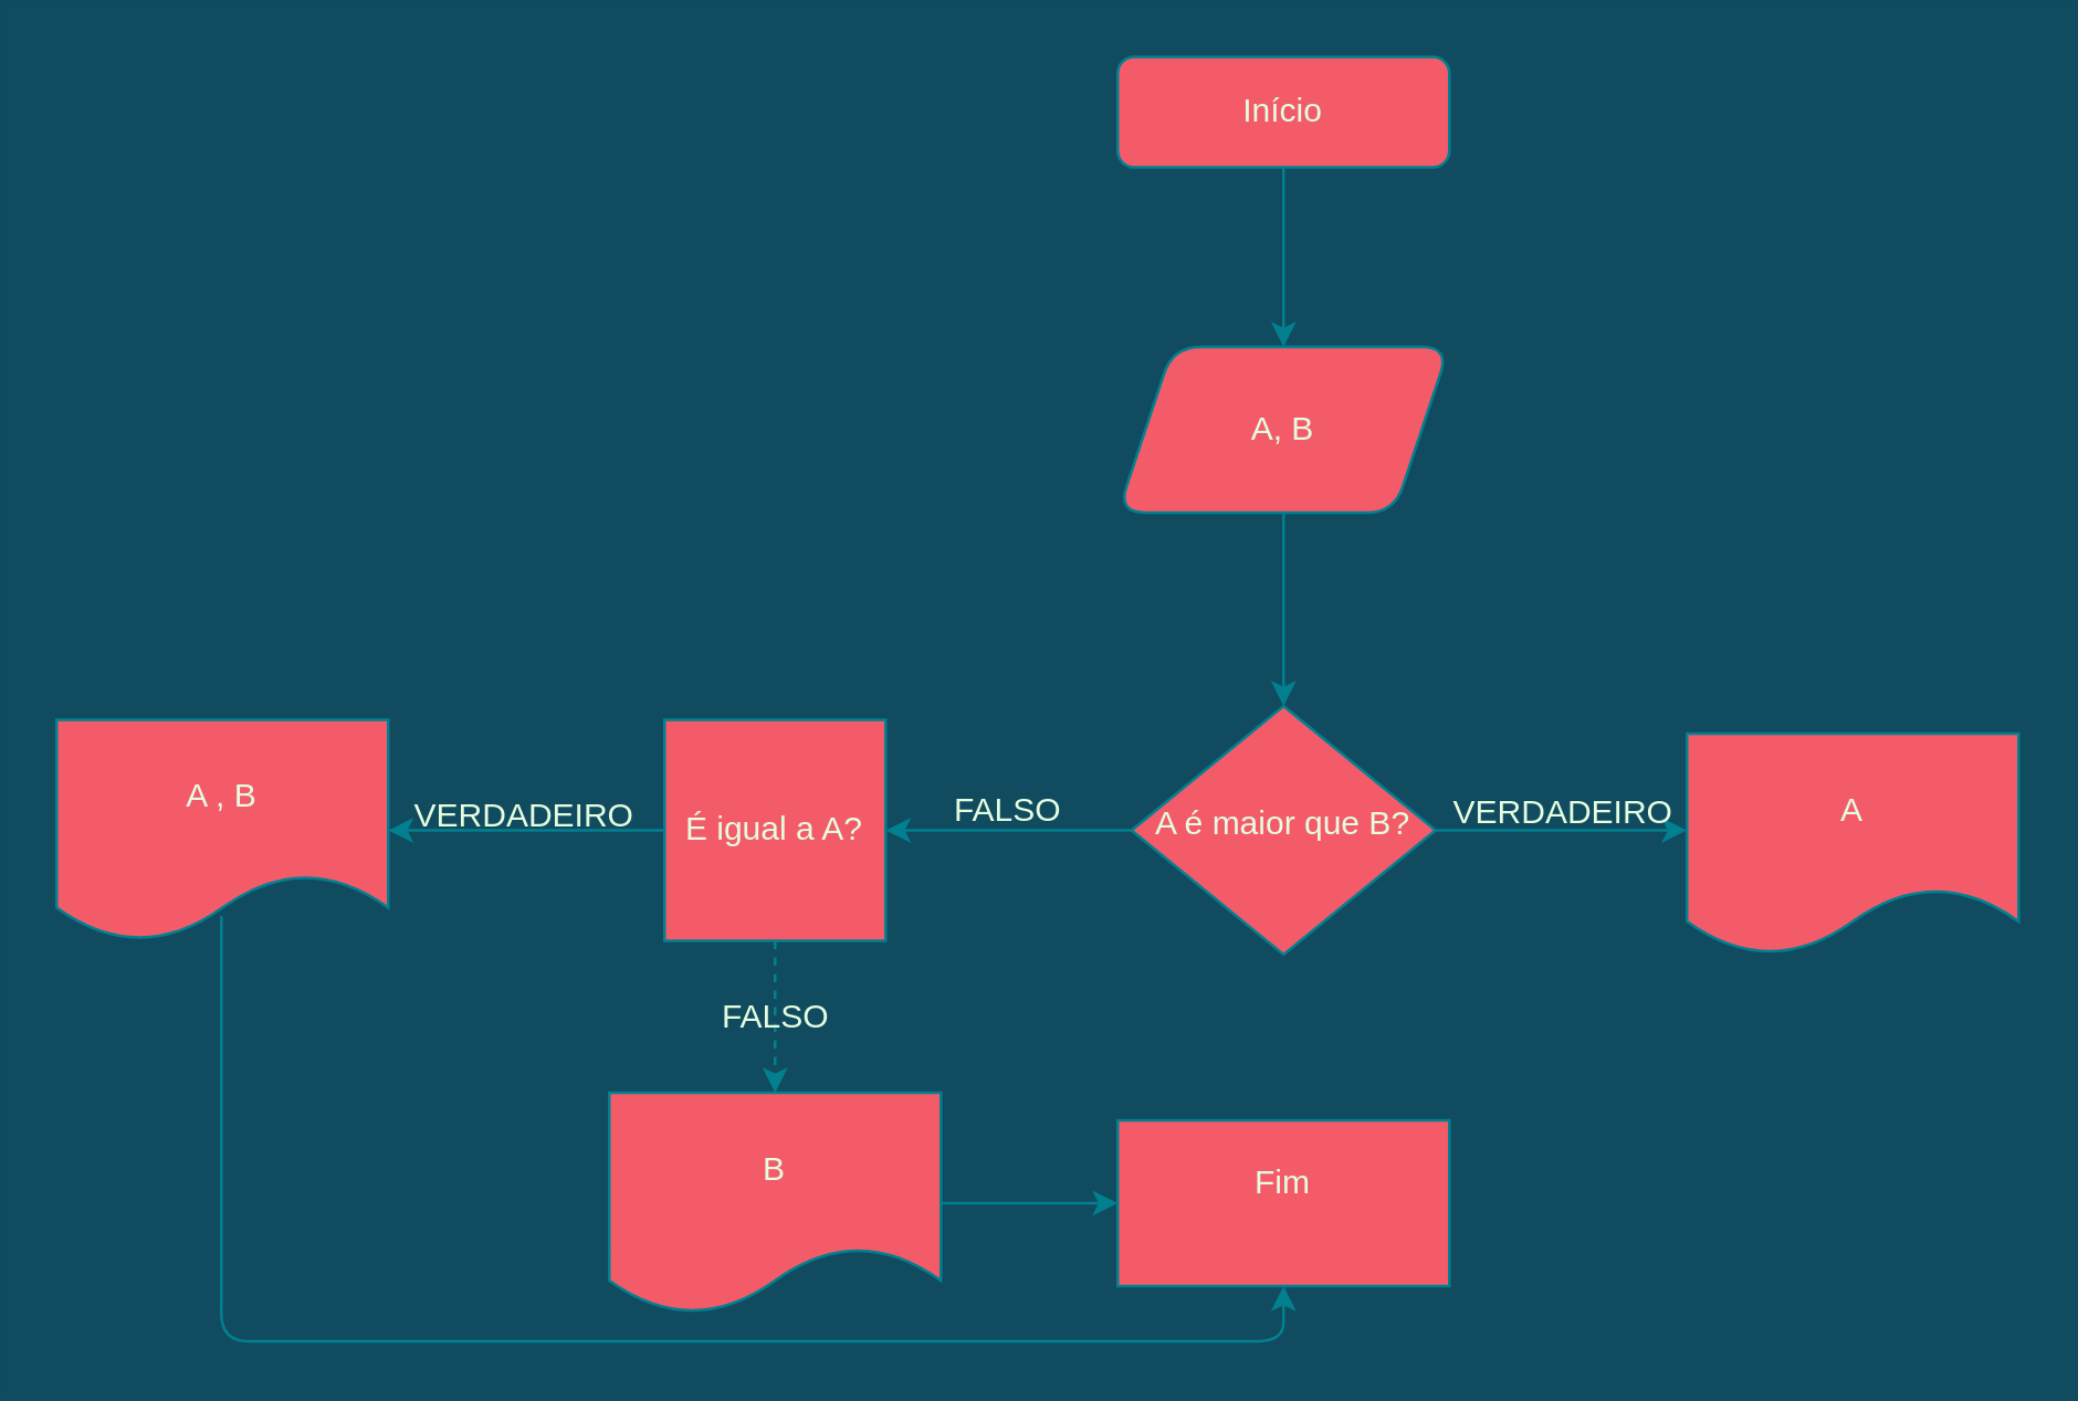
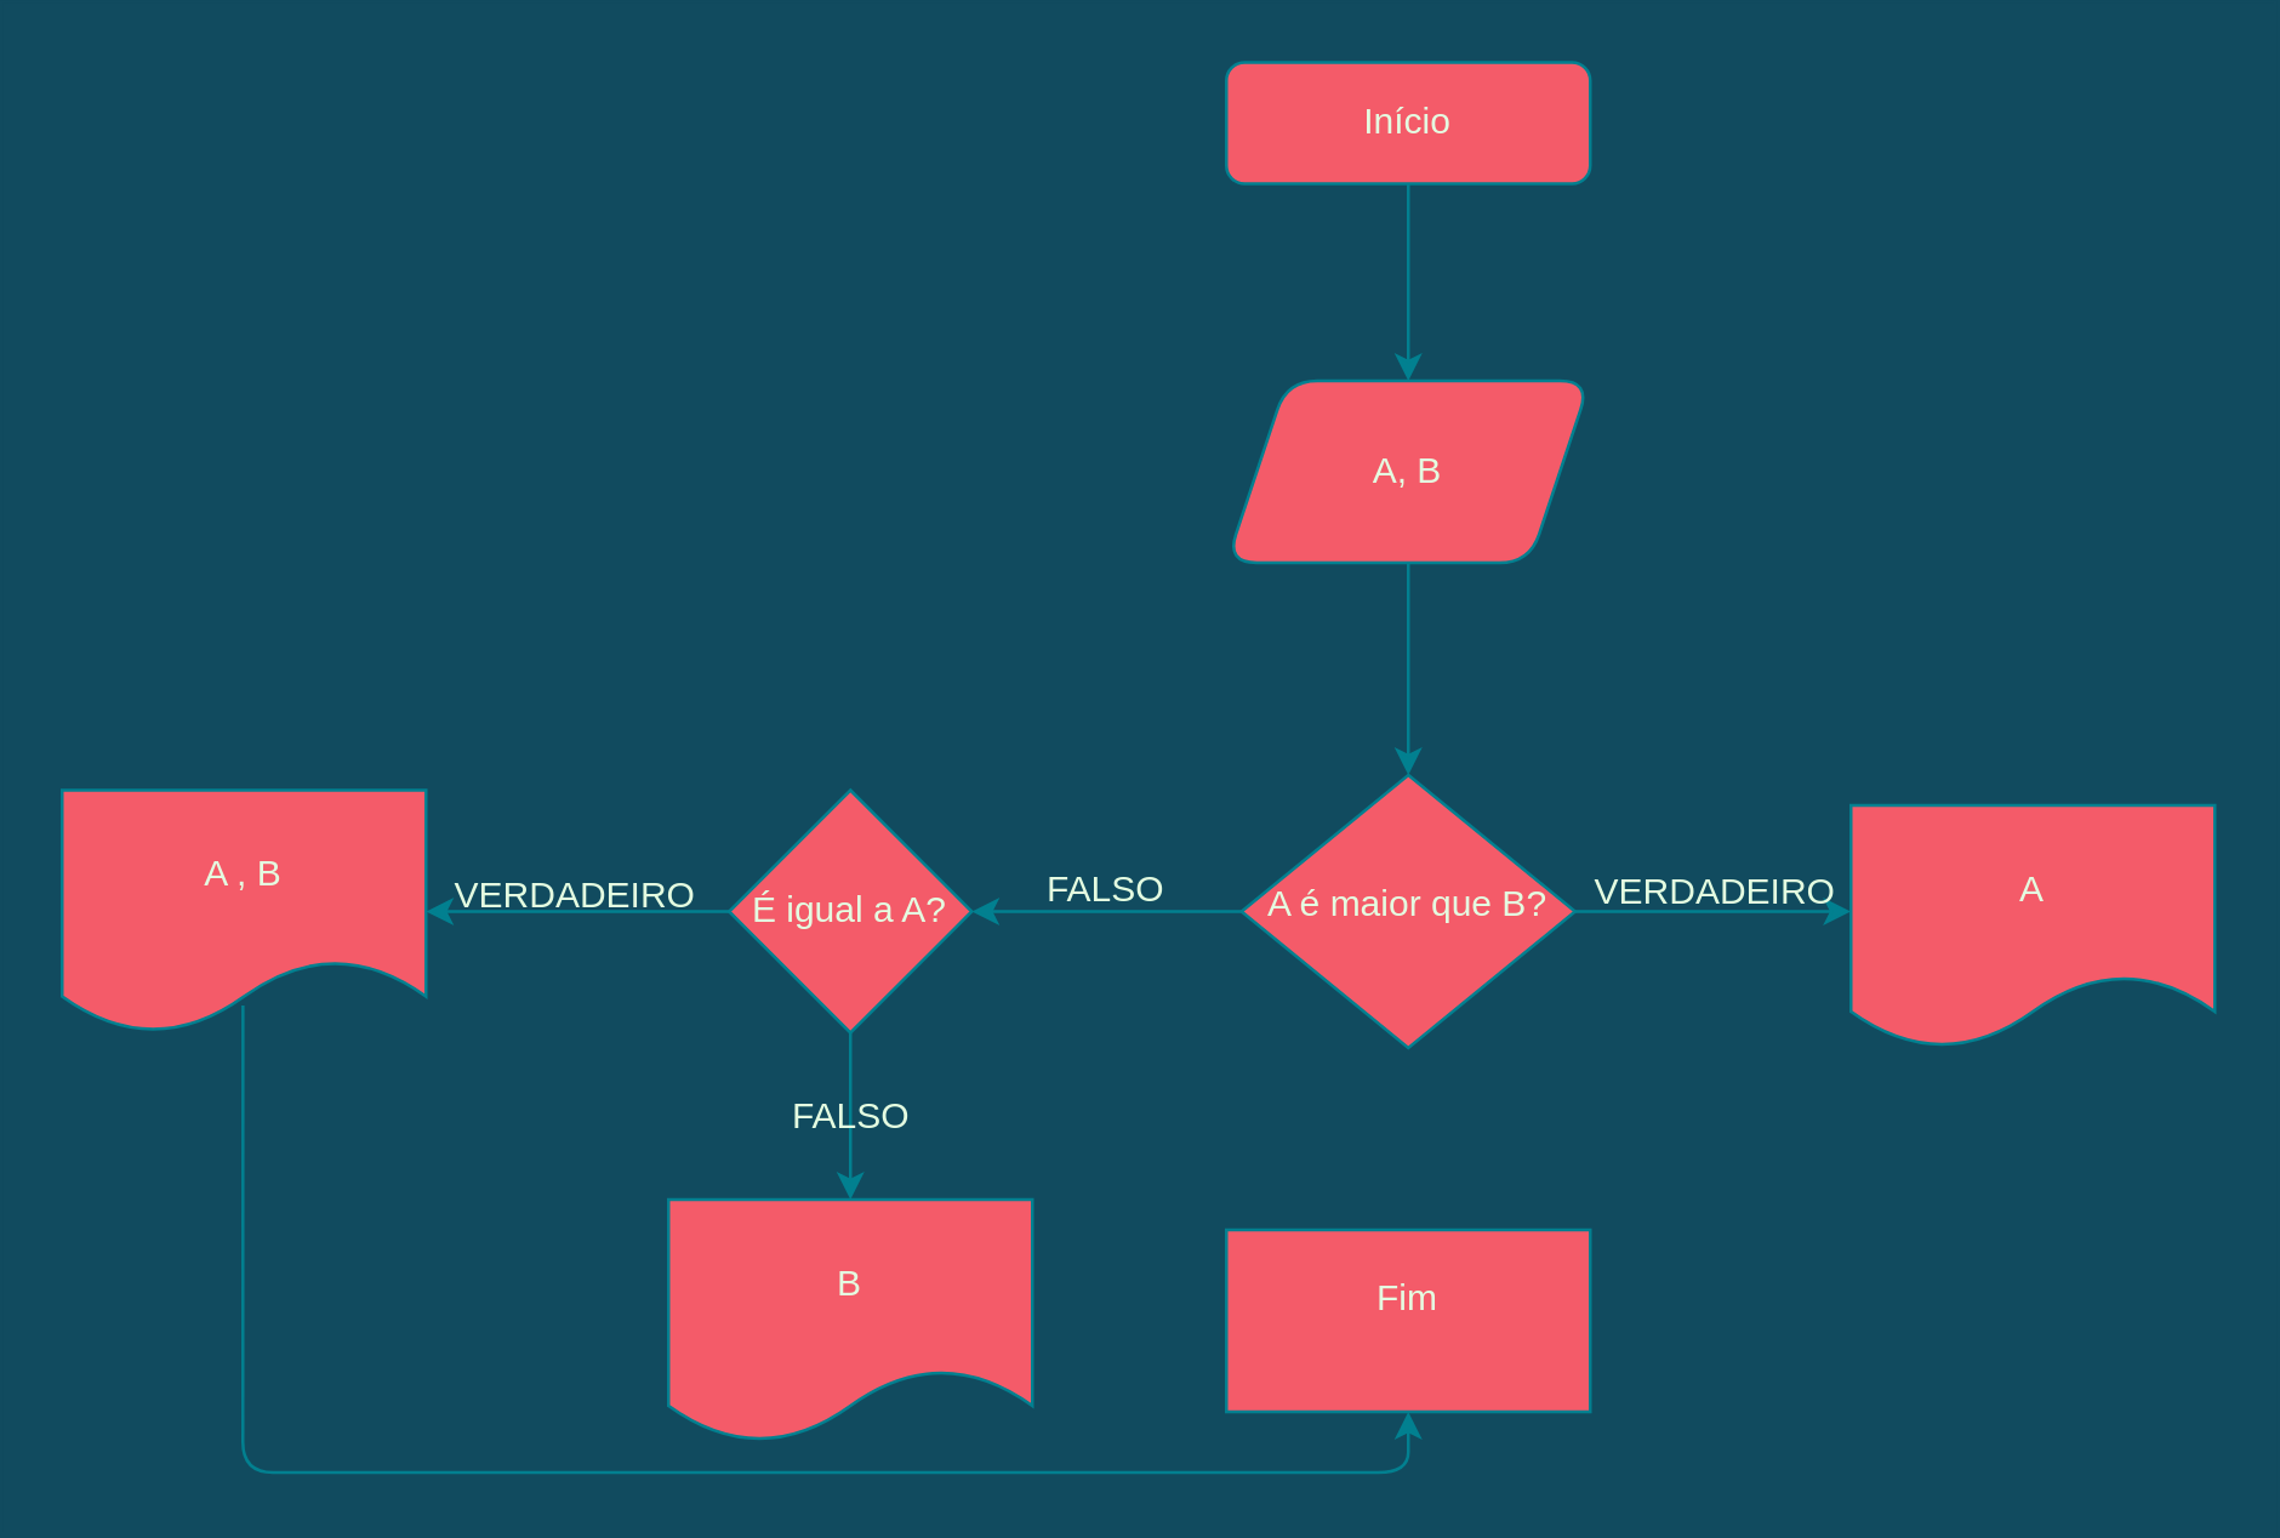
- <mxCell id="13" value="É igual a A?" style="whiteSpace=wrap;html=1;fillColor=#F45B69;strokeColor=#028090;fontColor=#E4FDE1;shadow=0;strokeWidth=1;rounded=0;" vertex="1" parent="1"><mxGeometry x="240" y="260" width="80" height="80" as="geometry" /></mxCell>
+ <mxCell id="13" value="É igual a A?" style="rhombus;whiteSpace=wrap;html=1;fillColor=#F45B69;strokeColor=#028090;fontColor=#E4FDE1;shadow=0;strokeWidth=1;" vertex="1" parent="1"><mxGeometry x="240" y="260" width="80" height="80" as="geometry" /></mxCell>
- <mxCell id="11" value="&lt;div&gt;FALSO&lt;/div&gt;" style="edgeStyle=orthogonalEdgeStyle;curved=0;rounded=1;sketch=0;orthogonalLoop=1;jettySize=auto;html=1;labelBackgroundColor=none;fontFamily=Helvetica;fontSize=12;fontColor=#E4FDE1;strokeColor=#028090;fillColor=#F45B69;dashed=1;" edge="1" parent="1" source="13" target="15"><mxGeometry relative="1" as="geometry" /></mxCell>
+ <mxCell id="11" value="&lt;div&gt;FALSO&lt;/div&gt;" style="edgeStyle=orthogonalEdgeStyle;curved=0;rounded=1;sketch=0;orthogonalLoop=1;jettySize=auto;html=1;labelBackgroundColor=none;fontFamily=Helvetica;fontSize=12;fontColor=#E4FDE1;strokeColor=#028090;fillColor=#F45B69;" edge="1" parent="1" source="13" target="15"><mxGeometry relative="1" as="geometry" /></mxCell>
- <mxCell id="14" style="edgeStyle=orthogonalEdgeStyle;curved=0;rounded=1;sketch=0;orthogonalLoop=1;jettySize=auto;html=1;exitX=1;exitY=0.5;exitDx=0;exitDy=0;entryX=0;entryY=0.5;entryDx=0;entryDy=0;labelBackgroundColor=none;fontFamily=Helvetica;fontSize=12;fontColor=#E4FDE1;strokeColor=#028090;fillColor=#F45B69;" edge="1" parent="1" source="15" target="10"><mxGeometry relative="1" as="geometry" /></mxCell>
